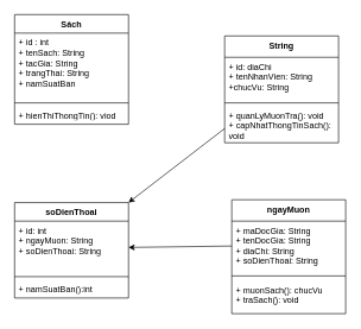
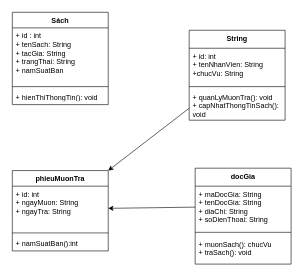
- <mxCell id="7" value="+ id: diaChi&amp;nbsp;&lt;div&gt;+ tenNhanVien: String&lt;/div&gt;&lt;div&gt;+chucVu: String&lt;/div&gt;" style="text;strokeColor=none;fillColor=none;align=left;verticalAlign=top;spacingLeft=4;spacingRight=4;overflow=hidden;rotatable=0;points=[[0,0.5],[1,0.5]];portConstraint=eastwest;whiteSpace=wrap;html=1;" parent="6" vertex="1"><mxGeometry y="30" width="160" height="60" as="geometry" /></mxCell>
+ <mxCell id="7" value="+ id: int&amp;nbsp;&lt;div&gt;+ tenNhanVien: String&lt;/div&gt;&lt;div&gt;+chucVu: String&lt;/div&gt;" style="text;strokeColor=none;fillColor=none;align=left;verticalAlign=top;spacingLeft=4;spacingRight=4;overflow=hidden;rotatable=0;points=[[0,0.5],[1,0.5]];portConstraint=eastwest;whiteSpace=wrap;html=1;" parent="6" vertex="1"><mxGeometry y="30" width="160" height="60" as="geometry" /></mxCell>
- <mxCell id="5" value="+ hienThiThongTin(): viod" style="text;strokeColor=none;fillColor=none;align=left;verticalAlign=top;spacingLeft=4;spacingRight=4;overflow=hidden;rotatable=0;points=[[0,0.5],[1,0.5]];portConstraint=eastwest;whiteSpace=wrap;html=1;" parent="2" vertex="1"><mxGeometry y="128" width="160" height="26" as="geometry" /></mxCell>
+ <mxCell id="5" value="+ hienThiThongTin(): void" style="text;strokeColor=none;fillColor=none;align=left;verticalAlign=top;spacingLeft=4;spacingRight=4;overflow=hidden;rotatable=0;points=[[0,0.5],[1,0.5]];portConstraint=eastwest;whiteSpace=wrap;html=1;" parent="2" vertex="1"><mxGeometry y="128" width="160" height="26" as="geometry" /></mxCell>
- <mxCell id="14" value="ngayMuon" style="swimlane;fontStyle=1;align=center;verticalAlign=top;childLayout=stackLayout;horizontal=1;startSize=30;horizontalStack=0;resizeParent=1;resizeParentMax=0;resizeLast=0;collapsible=1;marginBottom=0;whiteSpace=wrap;html=1;" parent="1" vertex="1"><mxGeometry x="325" y="280" width="160" height="160" as="geometry" /></mxCell>
+ <mxCell id="14" value="docGia" style="swimlane;fontStyle=1;align=center;verticalAlign=top;childLayout=stackLayout;horizontal=1;startSize=30;horizontalStack=0;resizeParent=1;resizeParentMax=0;resizeLast=0;collapsible=1;marginBottom=0;whiteSpace=wrap;html=1;" parent="1" vertex="1"><mxGeometry x="325" y="280" width="160" height="160" as="geometry" /></mxCell>
- <mxCell id="10" value="soDienThoai" style="swimlane;fontStyle=1;align=center;verticalAlign=top;childLayout=stackLayout;horizontal=1;startSize=26;horizontalStack=0;resizeParent=1;resizeParentMax=0;resizeLast=0;collapsible=1;marginBottom=0;whiteSpace=wrap;html=1;" parent="1" vertex="1"><mxGeometry x="20" y="284" width="160" height="134" as="geometry" /></mxCell>
+ <mxCell id="10" value="phieuMuonTra" style="swimlane;fontStyle=1;align=center;verticalAlign=top;childLayout=stackLayout;horizontal=1;startSize=26;horizontalStack=0;resizeParent=1;resizeParentMax=0;resizeLast=0;collapsible=1;marginBottom=0;whiteSpace=wrap;html=1;" parent="1" vertex="1"><mxGeometry x="20" y="284" width="160" height="134" as="geometry" /></mxCell>
- <mxCell id="11" value="+ id: int&amp;nbsp;&lt;div&gt;+ ngayMuon: String&lt;/div&gt;&lt;div&gt;+ soDienThoai: String&lt;/div&gt;" style="text;strokeColor=none;fillColor=none;align=left;verticalAlign=top;spacingLeft=4;spacingRight=4;overflow=hidden;rotatable=0;points=[[0,0.5],[1,0.5]];portConstraint=eastwest;whiteSpace=wrap;html=1;" parent="10" vertex="1"><mxGeometry y="26" width="160" height="74" as="geometry" /></mxCell>
+ <mxCell id="11" value="+ id: int&amp;nbsp;&lt;div&gt;+ ngayMuon: String&lt;/div&gt;&lt;div&gt;+ ngayTra: String&lt;/div&gt;" style="text;strokeColor=none;fillColor=none;align=left;verticalAlign=top;spacingLeft=4;spacingRight=4;overflow=hidden;rotatable=0;points=[[0,0.5],[1,0.5]];portConstraint=eastwest;whiteSpace=wrap;html=1;" parent="10" vertex="1"><mxGeometry y="26" width="160" height="74" as="geometry" /></mxCell>
